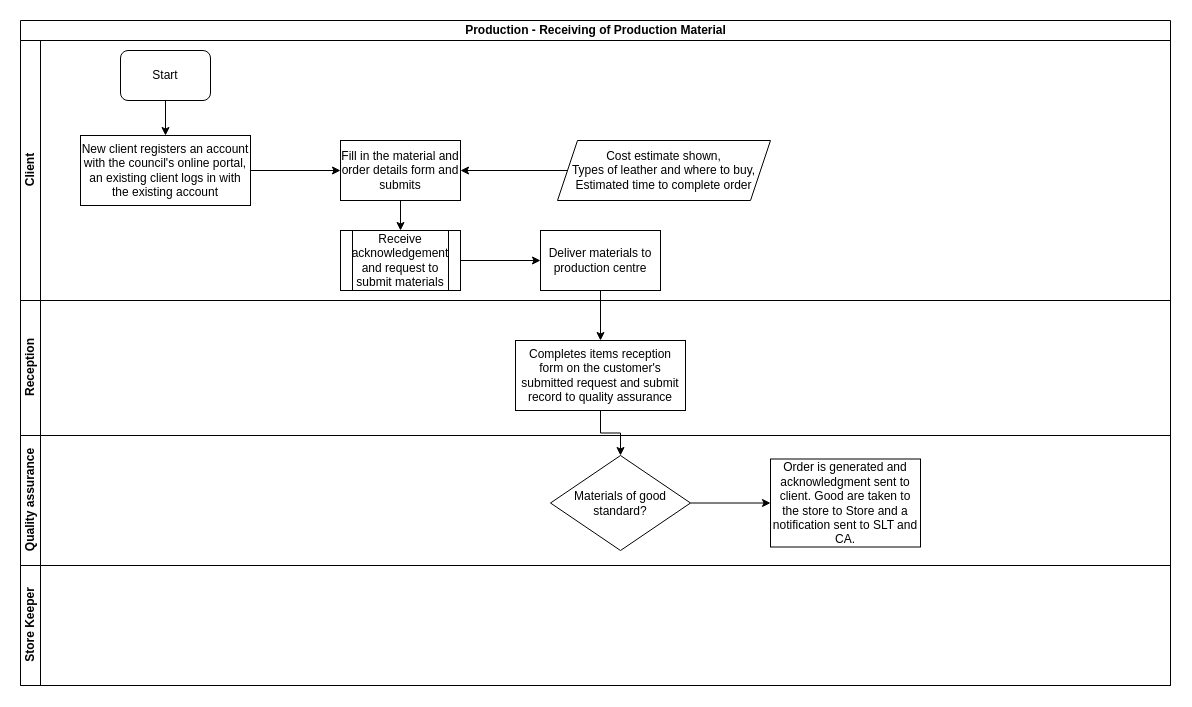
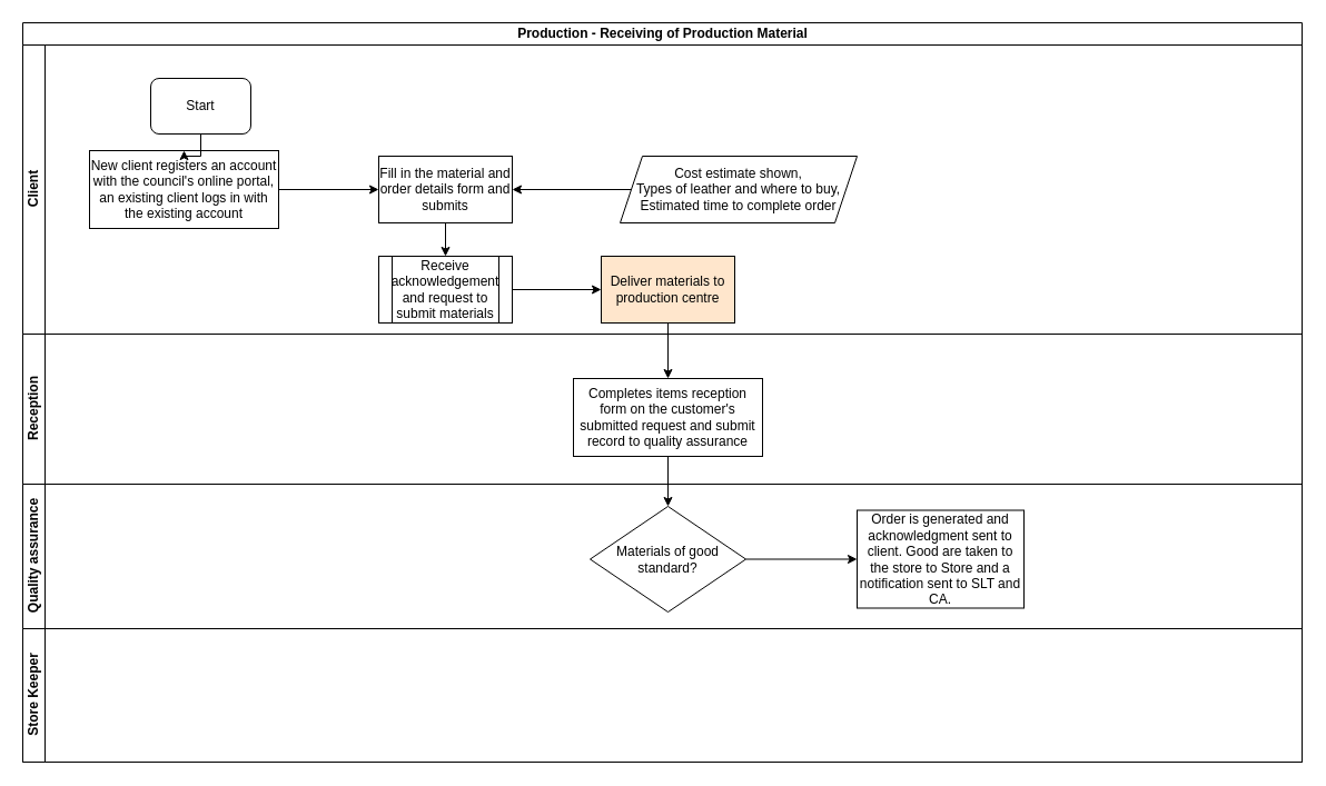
- <mxCell id="4" value="Start" style="rounded=1;whiteSpace=wrap;html=1;" vertex="1" parent="3"><mxGeometry x="100" y="10" width="90" height="50" as="geometry" /></mxCell>
+ <mxCell id="4" value="Start" style="rounded=1;whiteSpace=wrap;html=1;" vertex="1" parent="3"><mxGeometry x="115" y="30" width="90" height="50" as="geometry" /></mxCell>
- <mxCell id="22" value="Deliver materials to production centre" style="whiteSpace=wrap;html=1;rounded=0;" vertex="1" parent="1"><mxGeometry x="540" y="230" width="120" height="60" as="geometry" /></mxCell>
+ <mxCell id="22" value="Deliver materials to production centre" style="whiteSpace=wrap;html=1;rounded=0;fillColor=#ffe6cc;" vertex="1" parent="1"><mxGeometry x="540" y="230" width="120" height="60" as="geometry" /></mxCell>
- <mxCell id="16" value="Materials of good standard?" style="rhombus;whiteSpace=wrap;html=1;rounded=0;" vertex="1" parent="15"><mxGeometry x="530" y="20" width="140" height="95" as="geometry" /></mxCell>
+ <mxCell id="16" value="Materials of good standard?" style="rhombus;whiteSpace=wrap;html=1;rounded=0;" vertex="1" parent="15"><mxGeometry x="510" y="20" width="140" height="95" as="geometry" /></mxCell>
